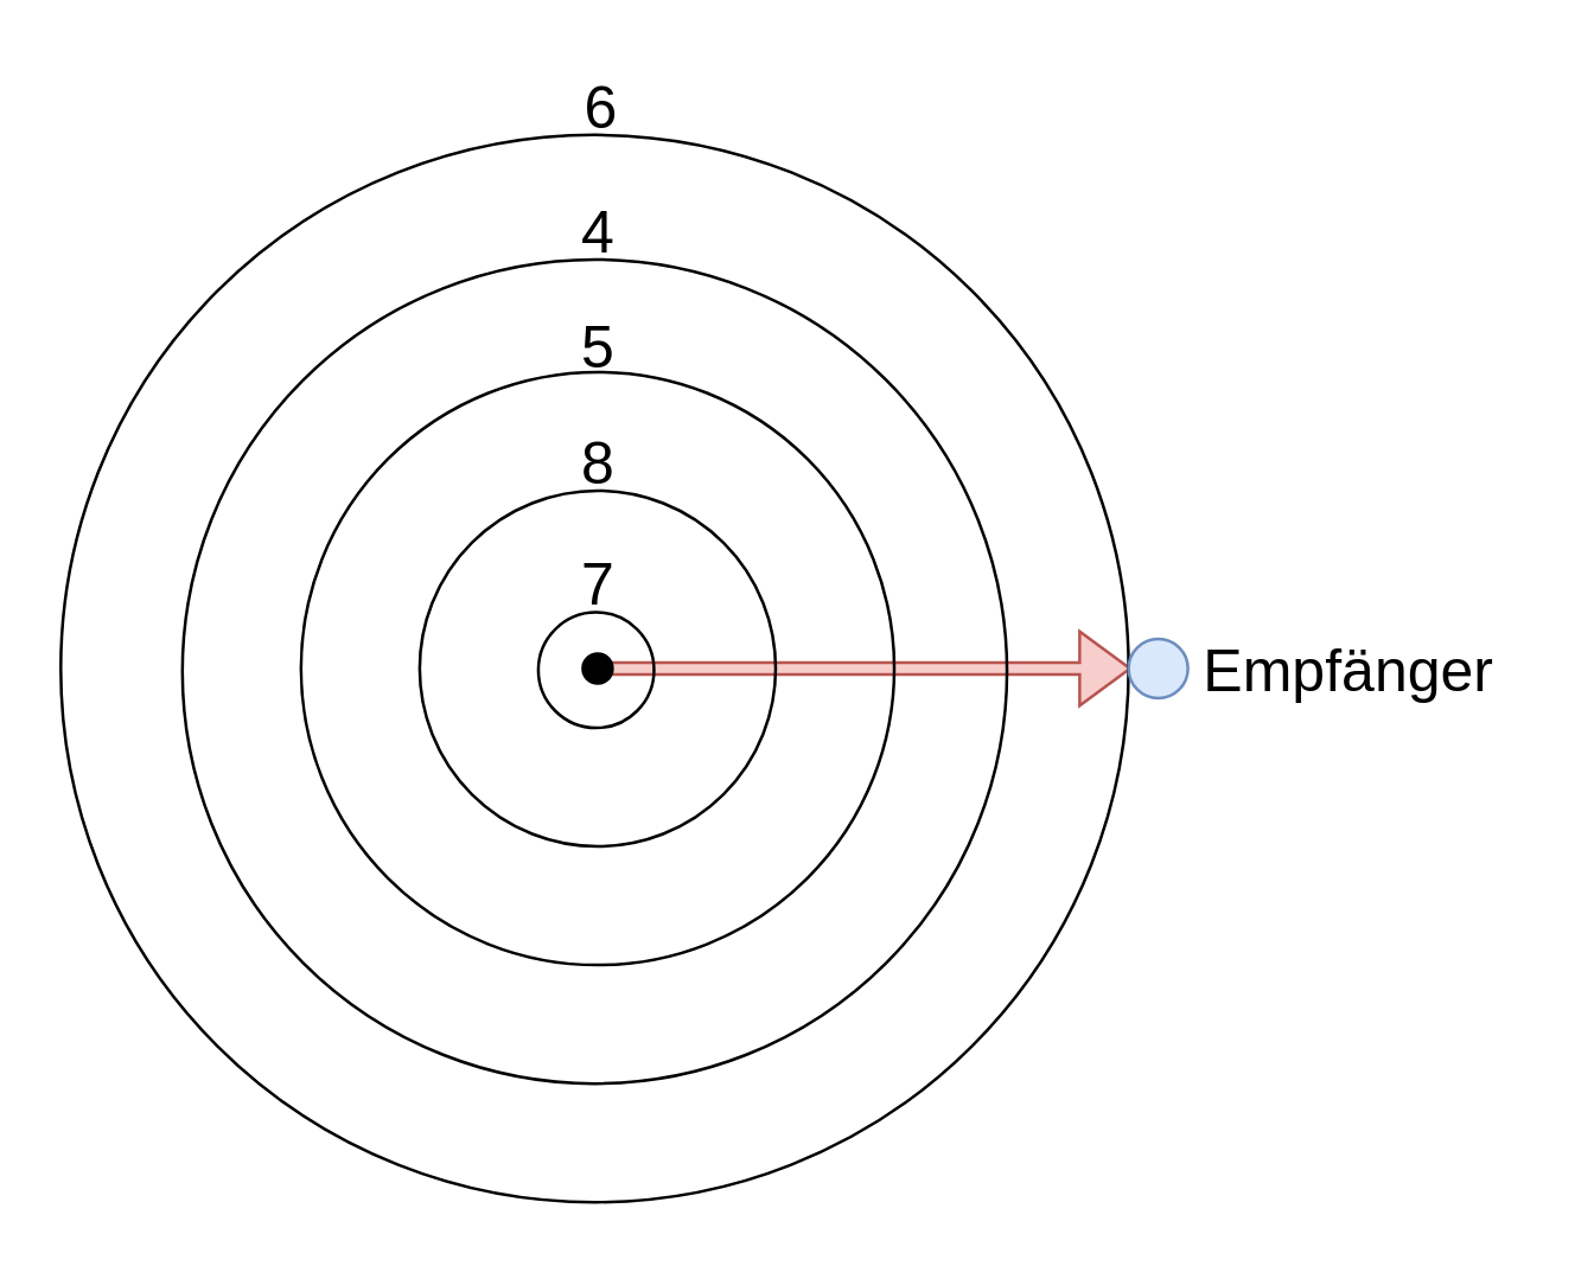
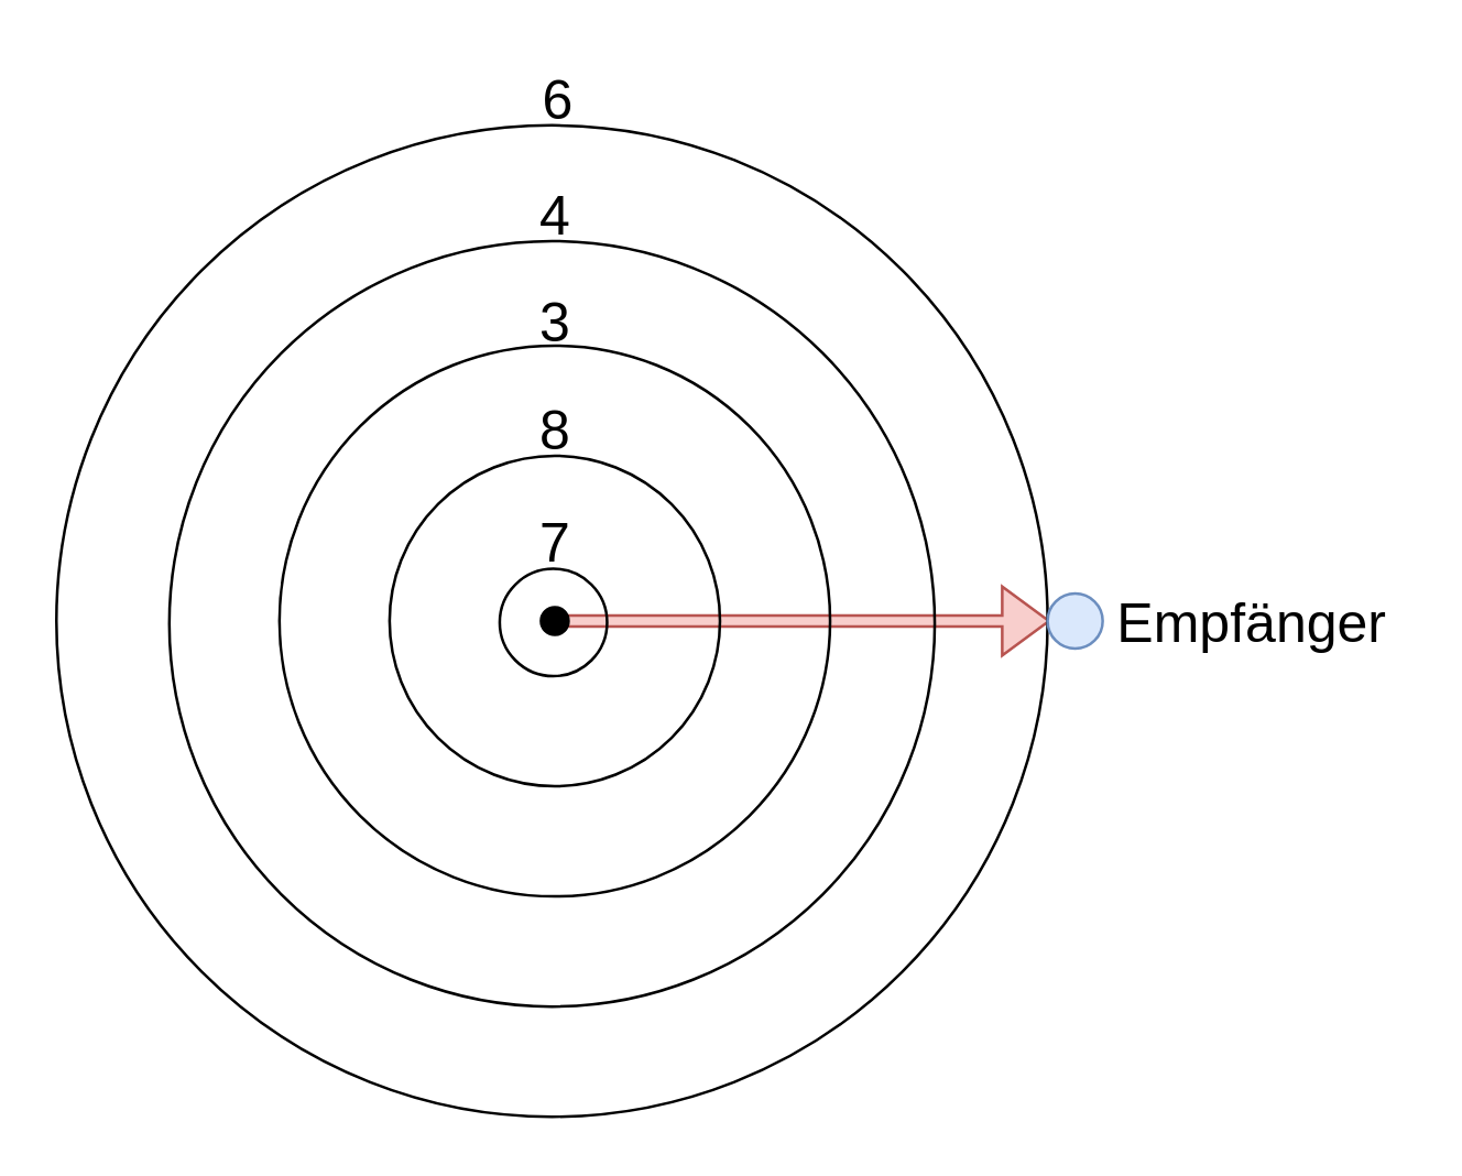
- <mxCell id="11" value="5" style="text;html=1;resizable=0;autosize=1;align=center;verticalAlign=middle;points=[];fillColor=none;strokeColor=none;rounded=0;fontSize=20;" parent="1" vertex="1"><mxGeometry x="186" y="101" width="30" height="30" as="geometry" /></mxCell>
+ <mxCell id="11" value="3" style="text;html=1;resizable=0;autosize=1;align=center;verticalAlign=middle;points=[];fillColor=none;strokeColor=none;rounded=0;fontSize=20;" parent="1" vertex="1"><mxGeometry x="186" y="101" width="30" height="30" as="geometry" /></mxCell>
